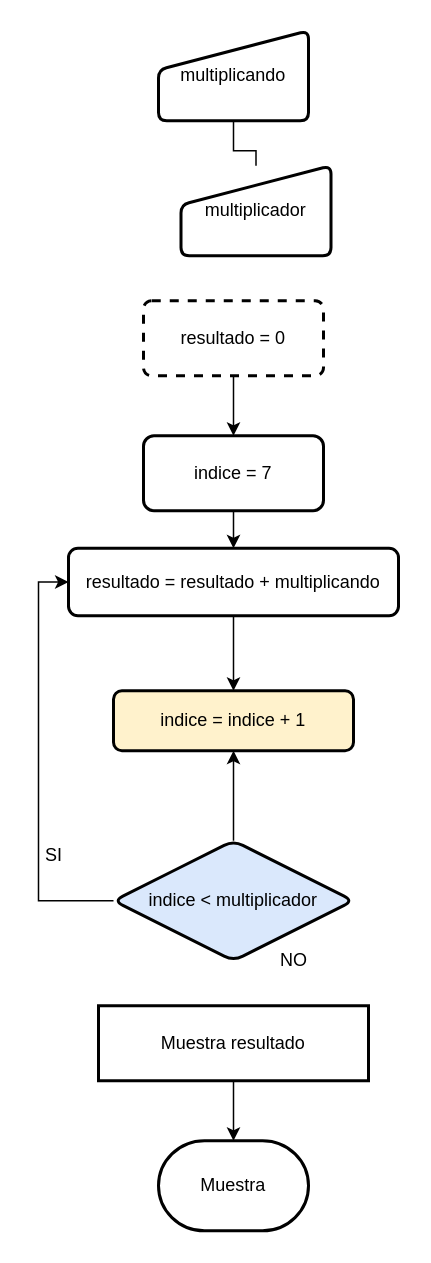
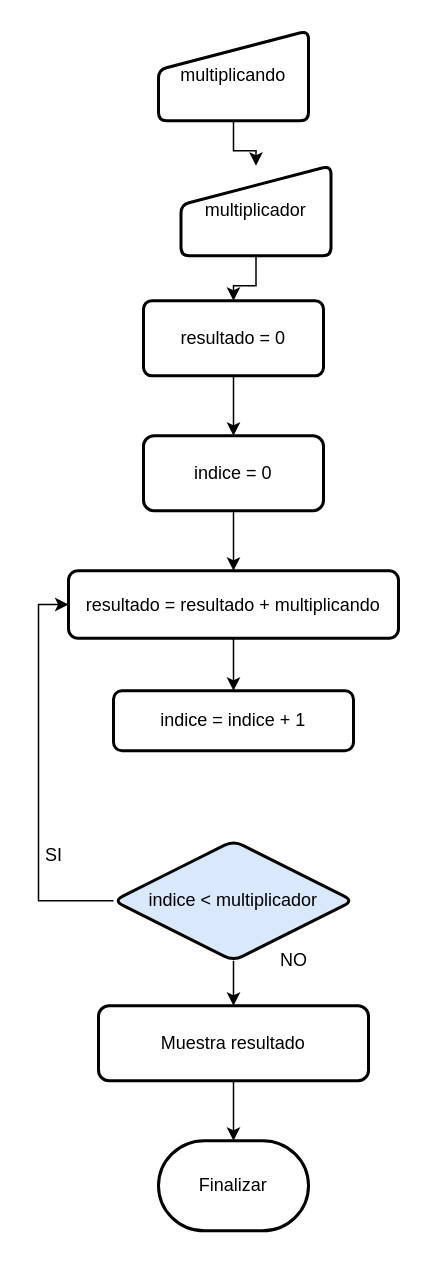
- <mxCell id="2" value="" style="edgeStyle=orthogonalEdgeStyle;rounded=0;orthogonalLoop=1;jettySize=auto;html=1;endArrow=none;" edge="1" parent="1" source="3" target="5"><mxGeometry relative="1" as="geometry" /></mxCell>
+ <mxCell id="2" value="" style="edgeStyle=orthogonalEdgeStyle;rounded=0;orthogonalLoop=1;jettySize=auto;html=1;" edge="1" parent="1" source="3" target="5"><mxGeometry relative="1" as="geometry" /></mxCell>
+ <mxCell id="4" value="" style="edgeStyle=orthogonalEdgeStyle;rounded=0;orthogonalLoop=1;jettySize=auto;html=1;" edge="1" parent="1" source="5" target="7"><mxGeometry relative="1" as="geometry" /></mxCell>
- <mxCell id="7" value="resultado = 0" style="whiteSpace=wrap;html=1;strokeWidth=2;rounded=1;arcSize=11;dashed=1;" vertex="1" parent="1"><mxGeometry x="95" y="200" width="120" height="50" as="geometry" /></mxCell>
+ <mxCell id="7" value="resultado = 0" style="whiteSpace=wrap;html=1;strokeWidth=2;rounded=1;arcSize=11;" vertex="1" parent="1"><mxGeometry x="95" y="200" width="120" height="50" as="geometry" /></mxCell>
- <mxCell id="9" value="indice = 7" style="rounded=1;whiteSpace=wrap;html=1;absoluteArcSize=1;arcSize=14;strokeWidth=2;" vertex="1" parent="1"><mxGeometry x="95" y="290" width="120" height="50" as="geometry" /></mxCell>
+ <mxCell id="9" value="indice = 0" style="rounded=1;whiteSpace=wrap;html=1;absoluteArcSize=1;arcSize=14;strokeWidth=2;" vertex="1" parent="1"><mxGeometry x="95" y="290" width="120" height="50" as="geometry" /></mxCell>
- <mxCell id="11" value="resultado = resultado + multiplicando" style="whiteSpace=wrap;html=1;rounded=1;arcSize=14;strokeWidth=2;" vertex="1" parent="1"><mxGeometry x="45" y="365" width="220" height="45" as="geometry" /></mxCell>
+ <mxCell id="11" value="resultado = resultado + multiplicando" style="whiteSpace=wrap;html=1;rounded=1;arcSize=14;strokeWidth=2;" vertex="1" parent="1"><mxGeometry x="45" y="380" width="220" height="45" as="geometry" /></mxCell>
- <mxCell id="12" value="indice = indice + 1" style="whiteSpace=wrap;html=1;rounded=1;arcSize=14;strokeWidth=2;fillColor=#fff2cc;" vertex="1" parent="1"><mxGeometry x="75" y="460" width="160" height="40" as="geometry" /></mxCell>
+ <mxCell id="12" value="indice = indice + 1" style="whiteSpace=wrap;html=1;rounded=1;arcSize=14;strokeWidth=2;" vertex="1" parent="1"><mxGeometry x="75" y="460" width="160" height="40" as="geometry" /></mxCell>
- <mxCell id="14" value="" style="edgeStyle=orthogonalEdgeStyle;rounded=0;orthogonalLoop=1;jettySize=auto;html=1;" edge="1" parent="1" source="15" target="12"><mxGeometry relative="1" as="geometry" /></mxCell>
+ <mxCell id="14" value="" style="edgeStyle=orthogonalEdgeStyle;rounded=0;orthogonalLoop=1;jettySize=auto;html=1;" edge="1" parent="1" source="15" target="18"><mxGeometry relative="1" as="geometry" /></mxCell>
- <mxCell id="18" value="Muestra resultado" style="whiteSpace=wrap;html=1;arcSize=14;strokeWidth=2;rounded=0;" vertex="1" parent="1"><mxGeometry x="65" y="670" width="180" height="50" as="geometry" /></mxCell>
+ <mxCell id="18" value="Muestra resultado" style="whiteSpace=wrap;html=1;rounded=1;arcSize=14;strokeWidth=2;" vertex="1" parent="1"><mxGeometry x="65" y="670" width="180" height="50" as="geometry" /></mxCell>
- <mxCell id="20" value="Muestra" style="strokeWidth=2;html=1;shape=mxgraph.flowchart.terminator;whiteSpace=wrap;" vertex="1" parent="1"><mxGeometry x="105" y="760" width="100" height="60" as="geometry" /></mxCell>
+ <mxCell id="20" value="Finalizar" style="strokeWidth=2;html=1;shape=mxgraph.flowchart.terminator;whiteSpace=wrap;" vertex="1" parent="1"><mxGeometry x="105" y="760" width="100" height="60" as="geometry" /></mxCell>
